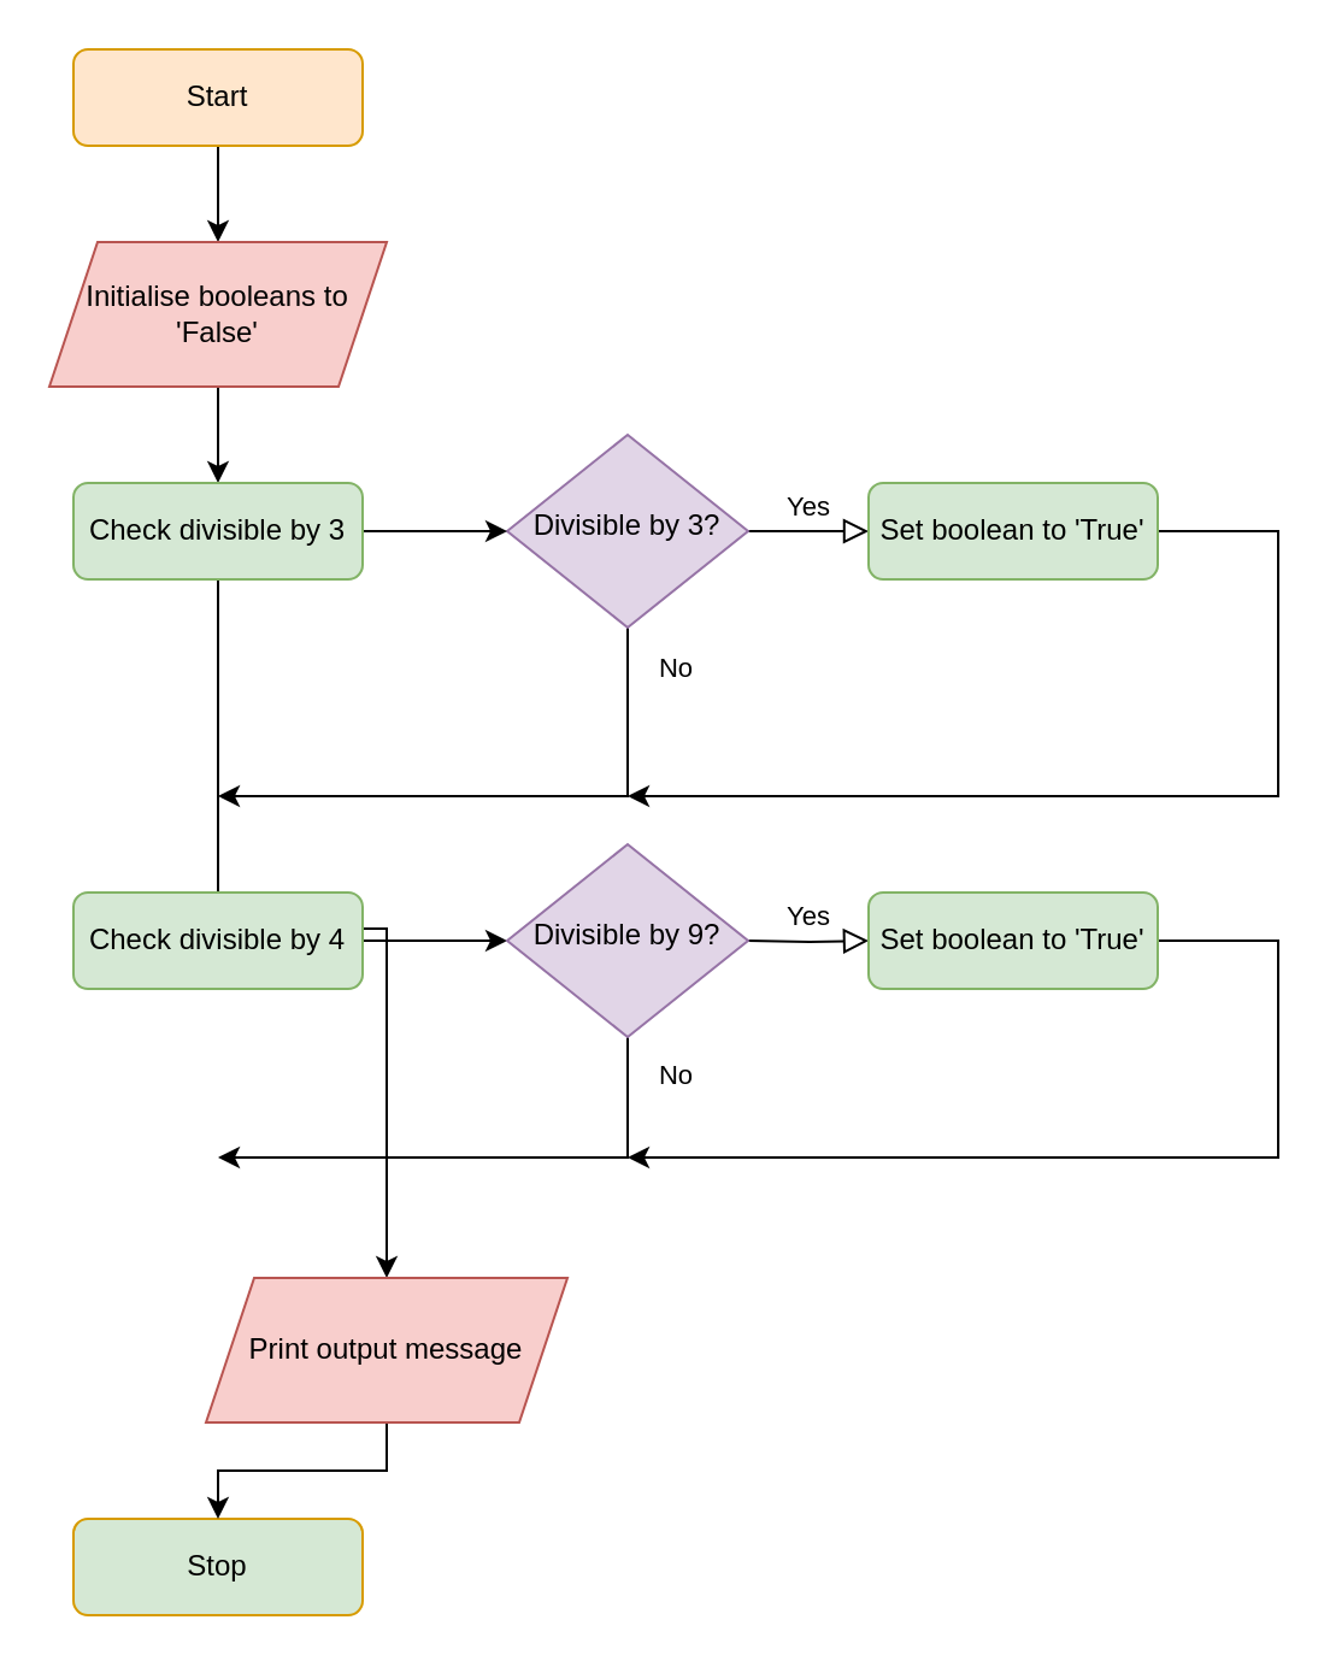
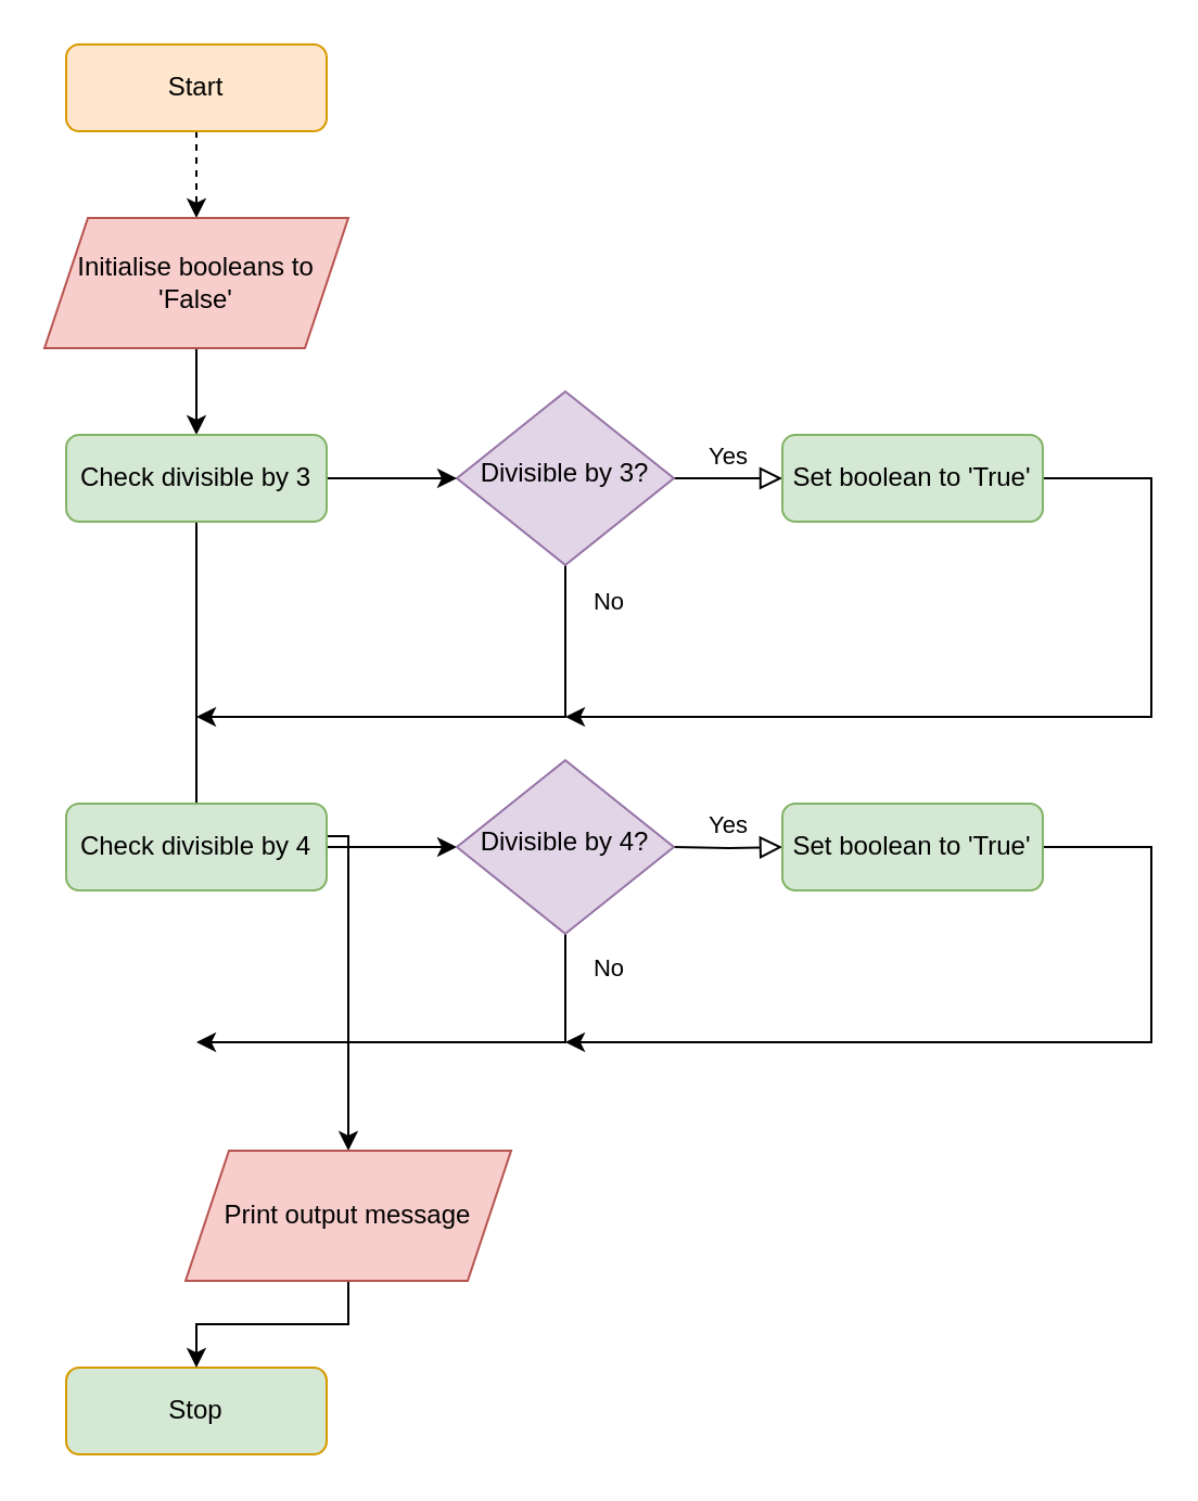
- <mxCell id="2" style="edgeStyle=orthogonalEdgeStyle;rounded=0;orthogonalLoop=1;jettySize=auto;html=1;exitX=0.5;exitY=1;exitDx=0;exitDy=0;entryX=0.5;entryY=0;entryDx=0;entryDy=0;" parent="1" source="3" target="11" edge="1"><mxGeometry relative="1" as="geometry" /></mxCell>
+ <mxCell id="2" style="edgeStyle=orthogonalEdgeStyle;rounded=0;orthogonalLoop=1;jettySize=auto;html=1;exitX=0.5;exitY=1;exitDx=0;exitDy=0;entryX=0.5;entryY=0;entryDx=0;entryDy=0;dashed=1;" parent="1" source="3" target="11" edge="1"><mxGeometry relative="1" as="geometry" /></mxCell>
- <mxCell id="23" value="Divisible by 9?" style="rhombus;whiteSpace=wrap;html=1;shadow=0;fontFamily=Helvetica;fontSize=12;align=center;strokeWidth=1;spacing=6;spacingTop=-4;fillColor=#e1d5e7;strokeColor=#9673a6;" vertex="1" parent="1"><mxGeometry x="210" y="350" width="100" height="80" as="geometry" /></mxCell>
+ <mxCell id="23" value="Divisible by 4?" style="rhombus;whiteSpace=wrap;html=1;shadow=0;fontFamily=Helvetica;fontSize=12;align=center;strokeWidth=1;spacing=6;spacingTop=-4;fillColor=#e1d5e7;strokeColor=#9673a6;" vertex="1" parent="1"><mxGeometry x="210" y="350" width="100" height="80" as="geometry" /></mxCell>
